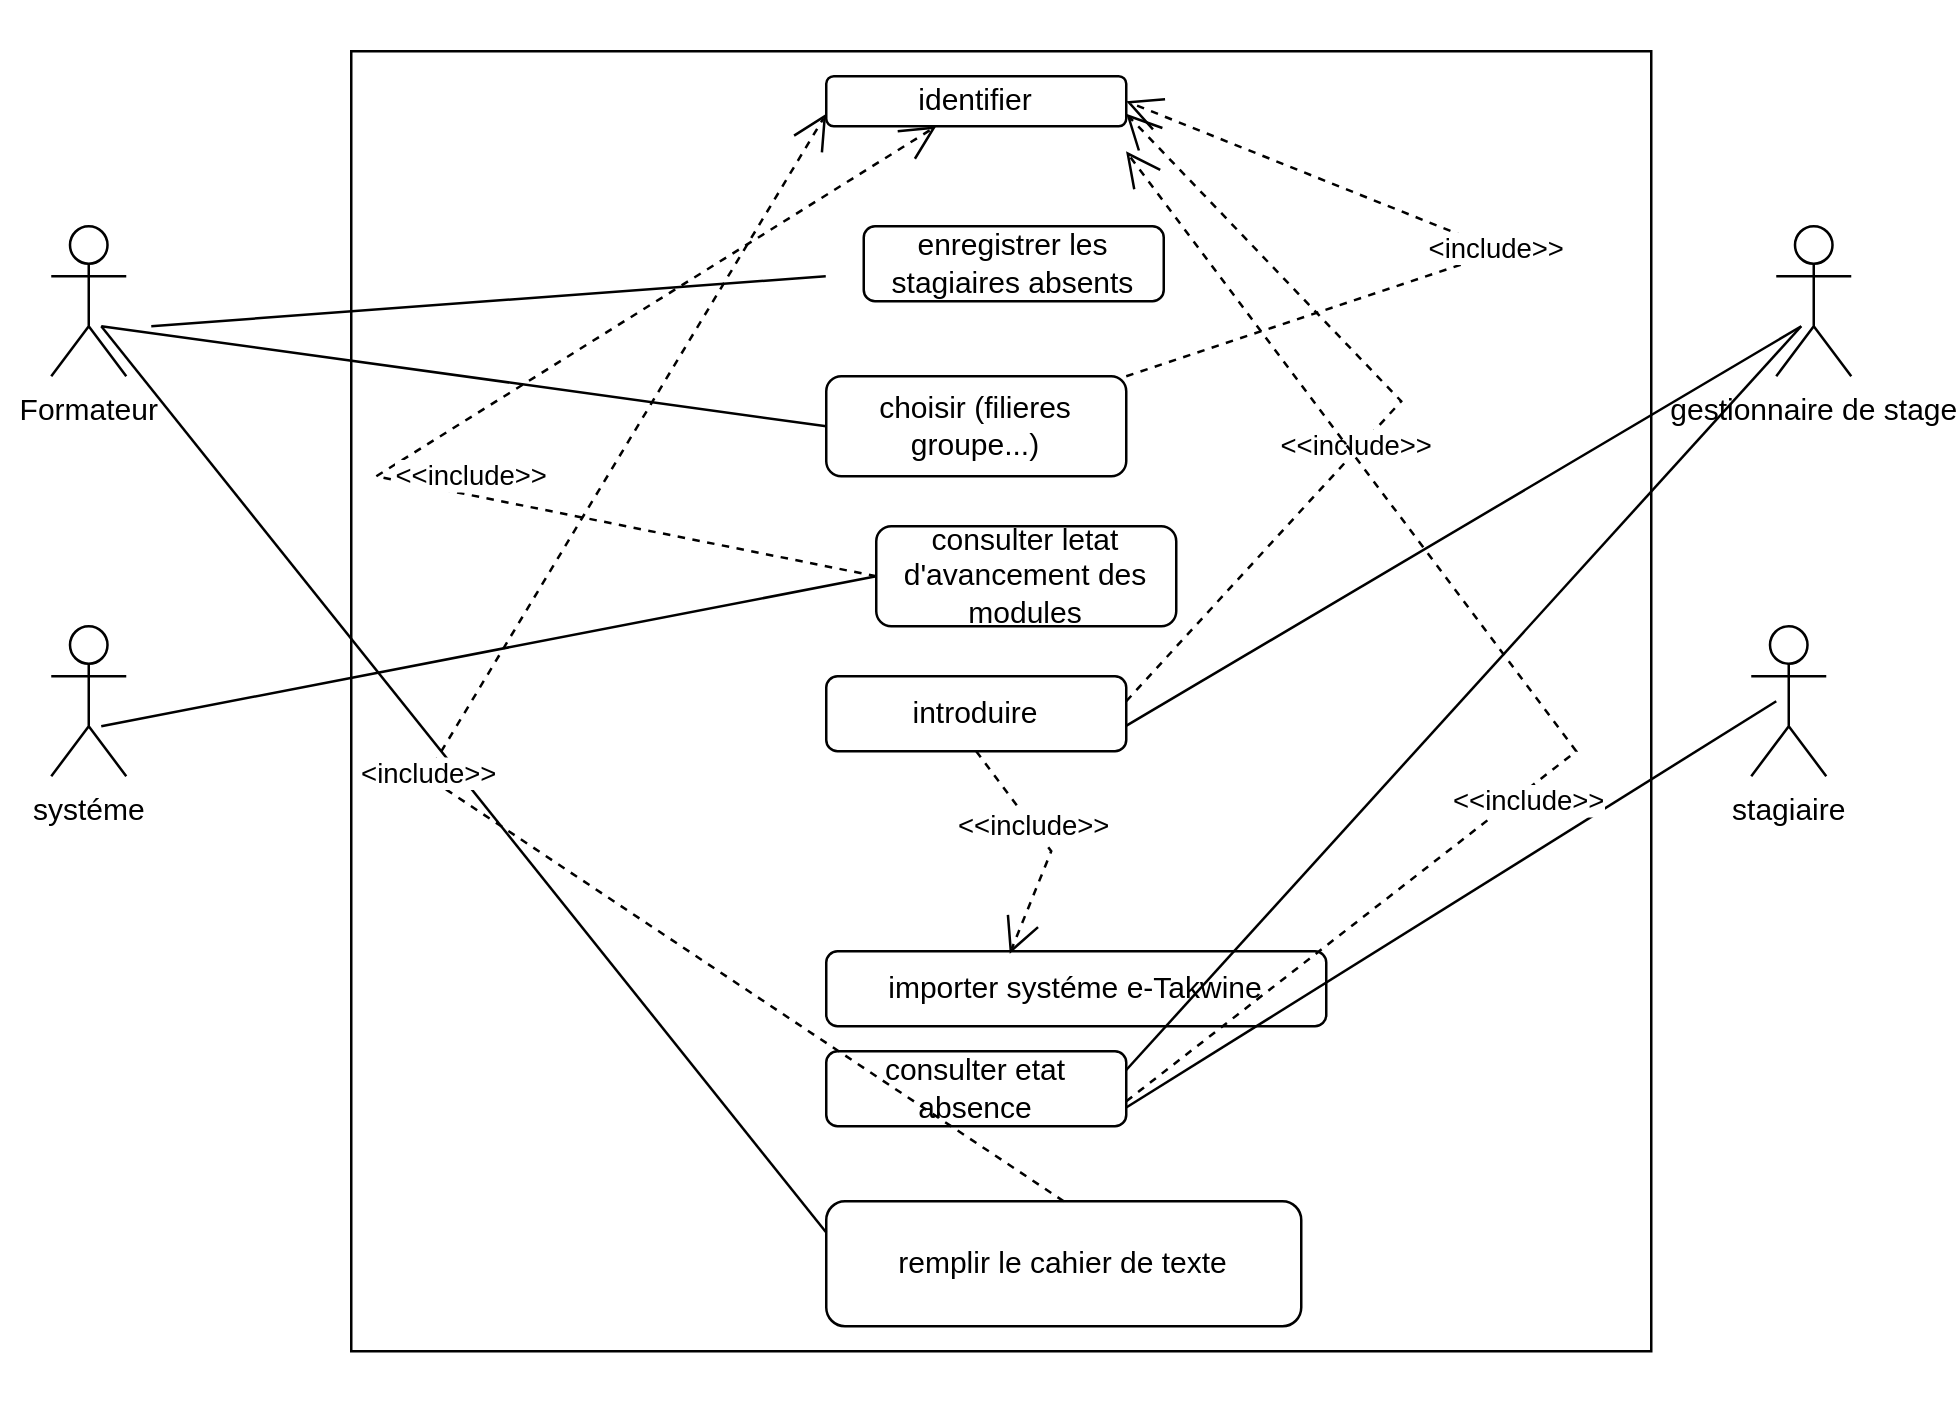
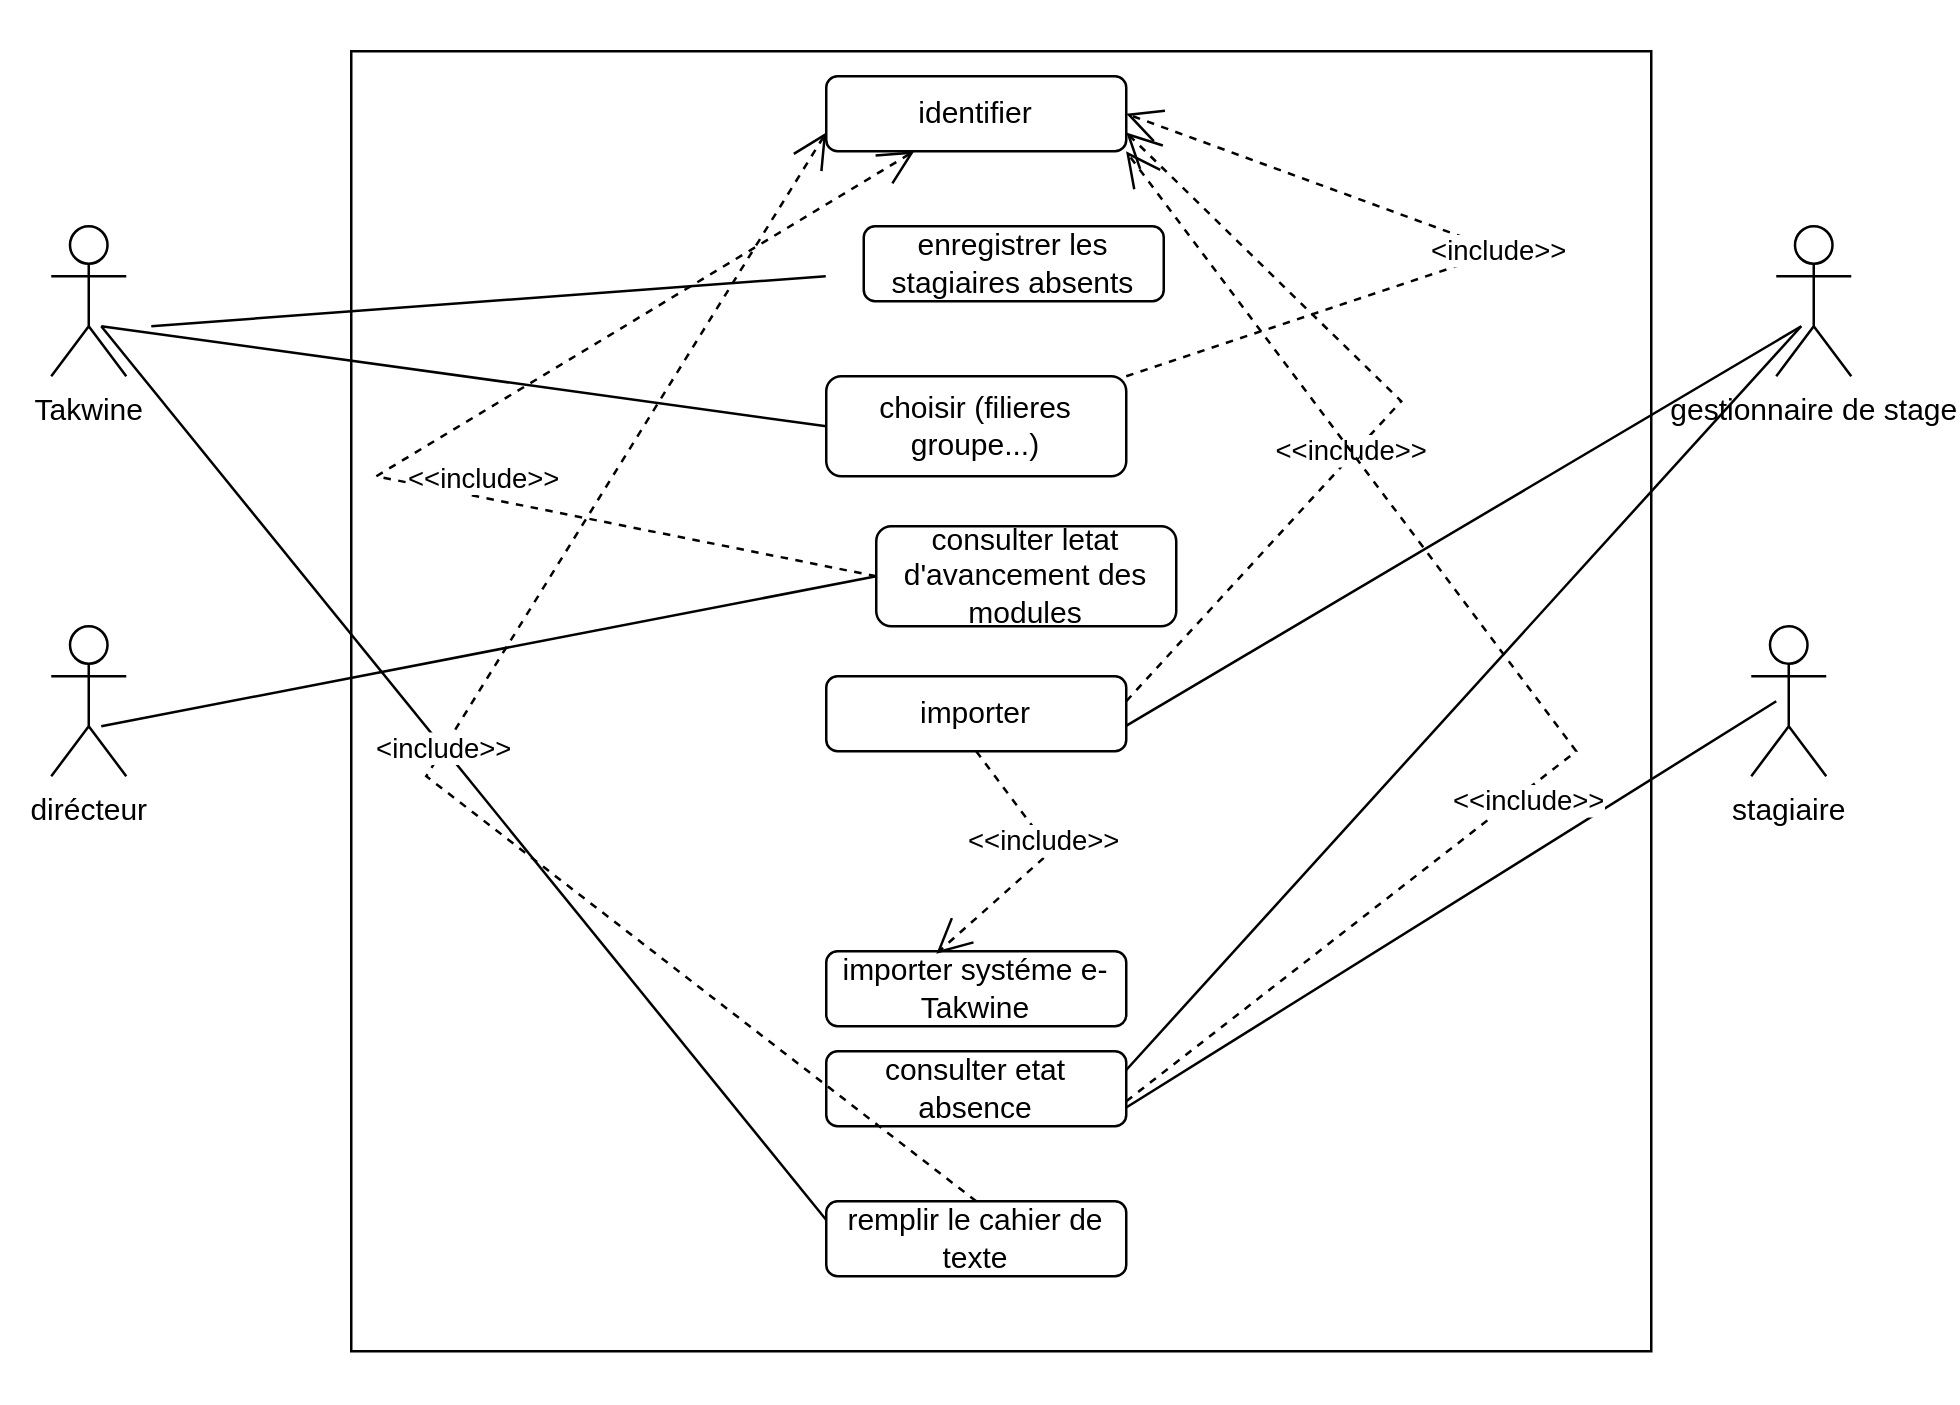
- <mxCell id="7" value="&lt;font style=&quot;vertical-align: inherit&quot;&gt;&lt;font style=&quot;vertical-align: inherit&quot;&gt;identifier&lt;/font&gt;&lt;/font&gt;" style="rounded=1;whiteSpace=wrap;html=1;" vertex="1" parent="1"><mxGeometry x="330" y="30" width="120" height="20" as="geometry" /></mxCell>
+ <mxCell id="7" value="&lt;font style=&quot;vertical-align: inherit&quot;&gt;&lt;font style=&quot;vertical-align: inherit&quot;&gt;identifier&lt;/font&gt;&lt;/font&gt;" style="rounded=1;whiteSpace=wrap;html=1;" vertex="1" parent="1"><mxGeometry x="330" y="30" width="120" height="30" as="geometry" /></mxCell>
- <mxCell id="3" value="&lt;font style=&quot;vertical-align: inherit&quot;&gt;&lt;font style=&quot;vertical-align: inherit&quot;&gt;Formateur&lt;/font&gt;&lt;/font&gt;" style="shape=umlActor;verticalLabelPosition=bottom;verticalAlign=top;html=1;outlineConnect=0;" vertex="1" parent="1"><mxGeometry x="20" y="90" width="30" height="60" as="geometry" /></mxCell>
+ <mxCell id="3" value="&lt;font style=&quot;vertical-align: inherit&quot;&gt;&lt;font style=&quot;vertical-align: inherit&quot;&gt;Takwine&lt;/font&gt;&lt;/font&gt;" style="shape=umlActor;verticalLabelPosition=bottom;verticalAlign=top;html=1;outlineConnect=0;" vertex="1" parent="1"><mxGeometry x="20" y="90" width="30" height="60" as="geometry" /></mxCell>
- <mxCell id="10" value="&lt;font style=&quot;vertical-align: inherit&quot;&gt;&lt;font style=&quot;vertical-align: inherit&quot;&gt;introduire&lt;/font&gt;&lt;/font&gt;" style="rounded=1;whiteSpace=wrap;html=1;" vertex="1" parent="1"><mxGeometry x="330" y="270" width="120" height="30" as="geometry" /></mxCell>
+ <mxCell id="10" value="&lt;font style=&quot;vertical-align: inherit&quot;&gt;&lt;font style=&quot;vertical-align: inherit&quot;&gt;importer&lt;/font&gt;&lt;/font&gt;" style="rounded=1;whiteSpace=wrap;html=1;" vertex="1" parent="1"><mxGeometry x="330" y="270" width="120" height="30" as="geometry" /></mxCell>
- <mxCell id="4" value="&lt;font style=&quot;vertical-align: inherit&quot;&gt;&lt;font style=&quot;vertical-align: inherit&quot;&gt;systéme&lt;/font&gt;&lt;/font&gt;" style="shape=umlActor;verticalLabelPosition=bottom;verticalAlign=top;html=1;outlineConnect=0;" vertex="1" parent="1"><mxGeometry x="20" y="250" width="30" height="60" as="geometry" /></mxCell>
+ <mxCell id="4" value="&lt;font style=&quot;vertical-align: inherit&quot;&gt;&lt;font style=&quot;vertical-align: inherit&quot;&gt;dirécteur&lt;/font&gt;&lt;/font&gt;" style="shape=umlActor;verticalLabelPosition=bottom;verticalAlign=top;html=1;outlineConnect=0;" vertex="1" parent="1"><mxGeometry x="20" y="250" width="30" height="60" as="geometry" /></mxCell>
- <mxCell id="11" value="&lt;font style=&quot;vertical-align: inherit&quot;&gt;&lt;font style=&quot;vertical-align: inherit&quot;&gt;&lt;font style=&quot;vertical-align: inherit&quot;&gt;&lt;font style=&quot;vertical-align: inherit&quot;&gt;importer systéme e-Takwine&lt;/font&gt;&lt;/font&gt;&lt;/font&gt;&lt;/font&gt;" style="rounded=1;whiteSpace=wrap;html=1;" vertex="1" parent="1"><mxGeometry x="330" y="380" width="200" height="30" as="geometry" /></mxCell>
+ <mxCell id="11" value="&lt;font style=&quot;vertical-align: inherit&quot;&gt;&lt;font style=&quot;vertical-align: inherit&quot;&gt;&lt;font style=&quot;vertical-align: inherit&quot;&gt;&lt;font style=&quot;vertical-align: inherit&quot;&gt;importer systéme e-Takwine&lt;/font&gt;&lt;/font&gt;&lt;/font&gt;&lt;/font&gt;" style="rounded=1;whiteSpace=wrap;html=1;" vertex="1" parent="1"><mxGeometry x="330" y="380" width="120" height="30" as="geometry" /></mxCell>
- <mxCell id="13" value="&lt;font style=&quot;vertical-align: inherit&quot;&gt;&lt;font style=&quot;vertical-align: inherit&quot;&gt;remplir le cahier de texte&lt;/font&gt;&lt;/font&gt;" style="rounded=1;whiteSpace=wrap;html=1;" vertex="1" parent="1"><mxGeometry x="330" y="480" width="190" height="50" as="geometry" /></mxCell>
+ <mxCell id="13" value="&lt;font style=&quot;vertical-align: inherit&quot;&gt;&lt;font style=&quot;vertical-align: inherit&quot;&gt;remplir le cahier de texte&lt;/font&gt;&lt;/font&gt;" style="rounded=1;whiteSpace=wrap;html=1;" vertex="1" parent="1"><mxGeometry x="330" y="480" width="120" height="30" as="geometry" /></mxCell>
